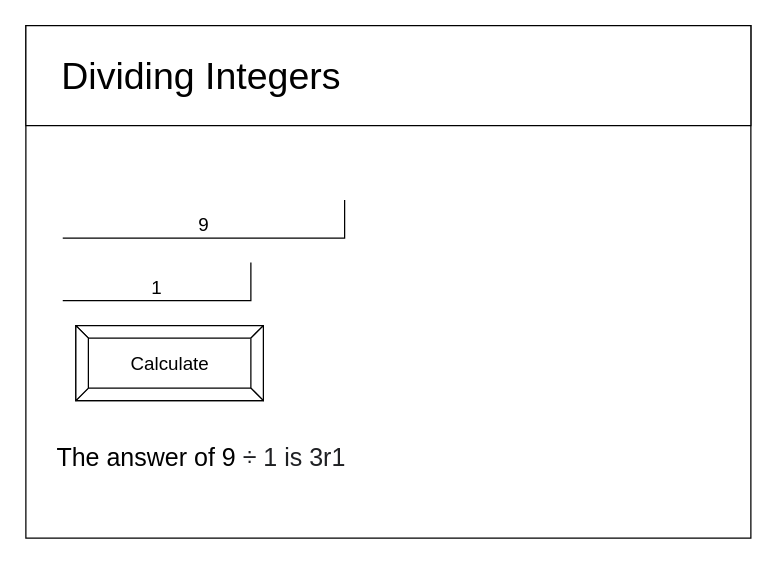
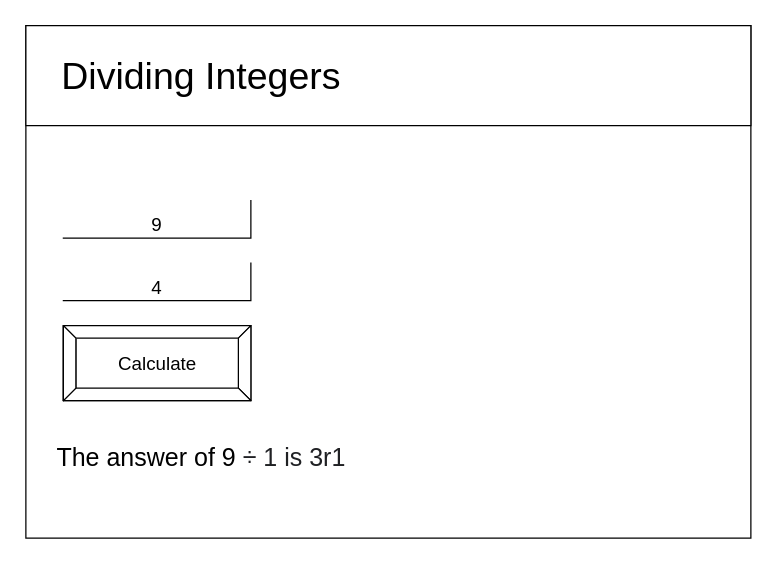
- <mxCell id="6" value="&lt;font style=&quot;font-size: 15px&quot;&gt;9&lt;br&gt;&lt;/font&gt;" style="shape=partialRectangle;whiteSpace=wrap;html=1;top=0;left=0;fillColor=none;fontSize=25;" vertex="1" parent="1"><mxGeometry x="50" y="160" width="225" height="30" as="geometry" /></mxCell>
+ <mxCell id="6" value="&lt;font style=&quot;font-size: 15px&quot;&gt;9&lt;br&gt;&lt;/font&gt;" style="shape=partialRectangle;whiteSpace=wrap;html=1;top=0;left=0;fillColor=none;fontSize=25;" vertex="1" parent="1"><mxGeometry x="50" y="160" width="150" height="30" as="geometry" /></mxCell>
- <mxCell id="5" value="&lt;span style=&quot;font-size: 15px&quot;&gt;1&lt;/span&gt;" style="shape=partialRectangle;whiteSpace=wrap;html=1;top=0;left=0;fillColor=none;fontSize=25;" vertex="1" parent="1"><mxGeometry x="50" y="210" width="150" height="30" as="geometry" /></mxCell>
+ <mxCell id="5" value="&lt;span style=&quot;font-size: 15px&quot;&gt;4&lt;/span&gt;" style="shape=partialRectangle;whiteSpace=wrap;html=1;top=0;left=0;fillColor=none;fontSize=25;" vertex="1" parent="1"><mxGeometry x="50" y="210" width="150" height="30" as="geometry" /></mxCell>
- <mxCell id="7" value="Calculate" style="labelPosition=center;verticalLabelPosition=middle;align=center;html=1;shape=mxgraph.basic.button;dx=10;fontSize=15;fontColor=#000000;" vertex="1" parent="1"><mxGeometry x="60" y="260" width="150" height="60" as="geometry" /></mxCell>
+ <mxCell id="7" value="Calculate" style="labelPosition=center;verticalLabelPosition=middle;align=center;html=1;shape=mxgraph.basic.button;dx=10;fontSize=15;fontColor=#000000;" vertex="1" parent="1"><mxGeometry x="50" y="260" width="150" height="60" as="geometry" /></mxCell>
